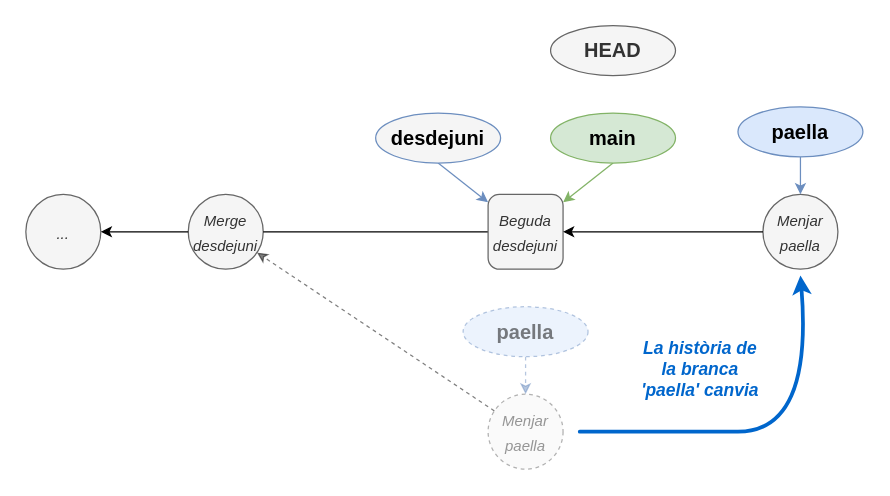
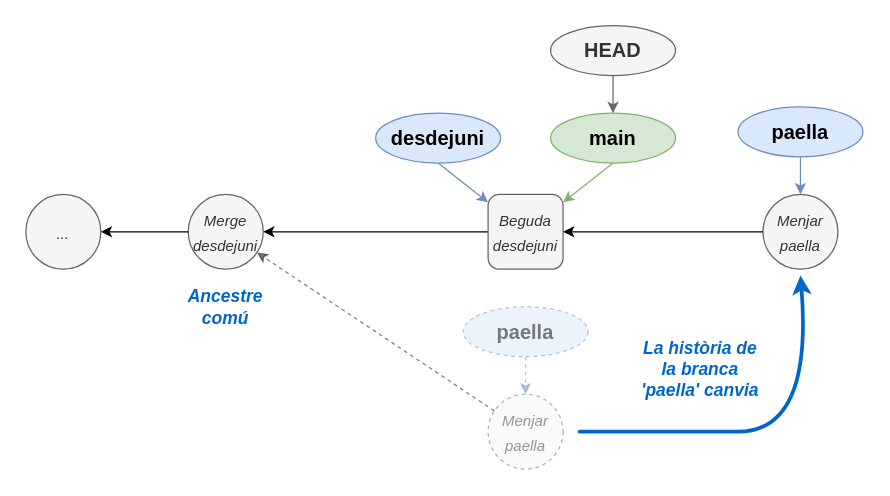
+ <mxCell id="14" style="edgeStyle=orthogonalEdgeStyle;rounded=0;orthogonalLoop=1;jettySize=auto;html=1;exitX=0.5;exitY=1;exitDx=0;exitDy=0;fillColor=#f5f5f5;strokeColor=#666666;" edge="1" parent="1" source="15" target="13"><mxGeometry relative="1" as="geometry"><mxPoint x="490" y="90" as="targetPoint" /></mxGeometry></mxCell>
- <mxCell id="6" value="desdejuni" style="ellipse;whiteSpace=wrap;html=1;fillColor=#f5f5f5;strokeColor=#6c8ebf;fontSize=16;fontStyle=1;" vertex="1" parent="1"><mxGeometry x="300" y="90" width="100" height="40" as="geometry" /></mxCell>
+ <mxCell id="6" value="desdejuni" style="ellipse;whiteSpace=wrap;html=1;fillColor=#dae8fc;strokeColor=#6c8ebf;fontSize=16;fontStyle=1" vertex="1" parent="1"><mxGeometry x="300" y="90" width="100" height="40" as="geometry" /></mxCell>
- <mxCell id="3" style="rounded=0;orthogonalLoop=1;jettySize=auto;html=1;endArrow=none;" edge="1" parent="1" source="4" target="2"><mxGeometry relative="1" as="geometry" /></mxCell>
+ <mxCell id="3" style="rounded=0;orthogonalLoop=1;jettySize=auto;html=1;" edge="1" parent="1" source="4" target="2"><mxGeometry relative="1" as="geometry" /></mxCell>
+ <mxCell id="11" value="&lt;font color=&quot;#0066cc&quot; style=&quot;font-size: 14px;&quot;&gt;&lt;b&gt;Ancestre comú&lt;/b&gt;&lt;/font&gt;" style="text;html=1;strokeColor=none;fillColor=none;align=center;verticalAlign=middle;whiteSpace=wrap;rounded=0;fontStyle=2" vertex="1" parent="1"><mxGeometry x="150" y="230" width="60" height="30" as="geometry" /></mxCell>
